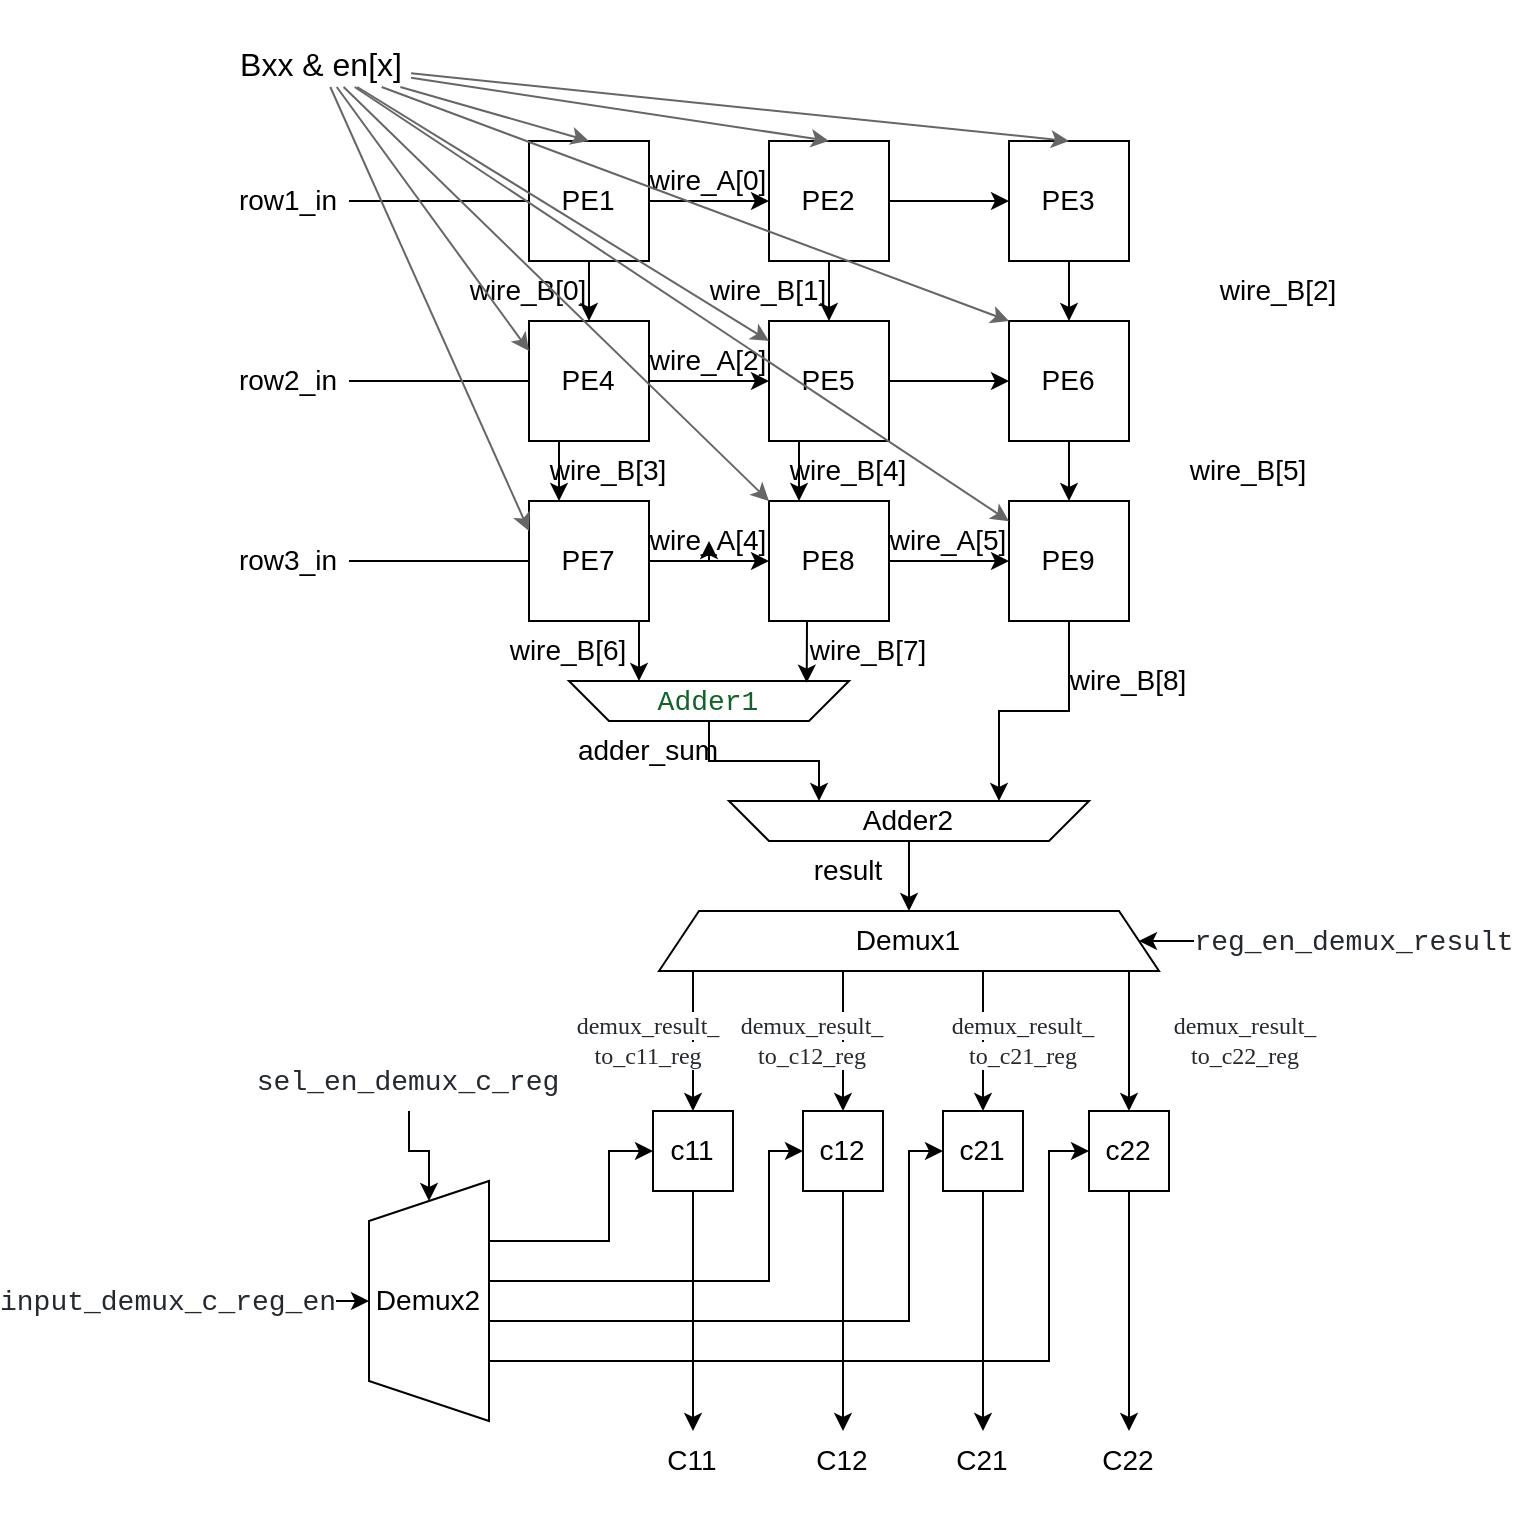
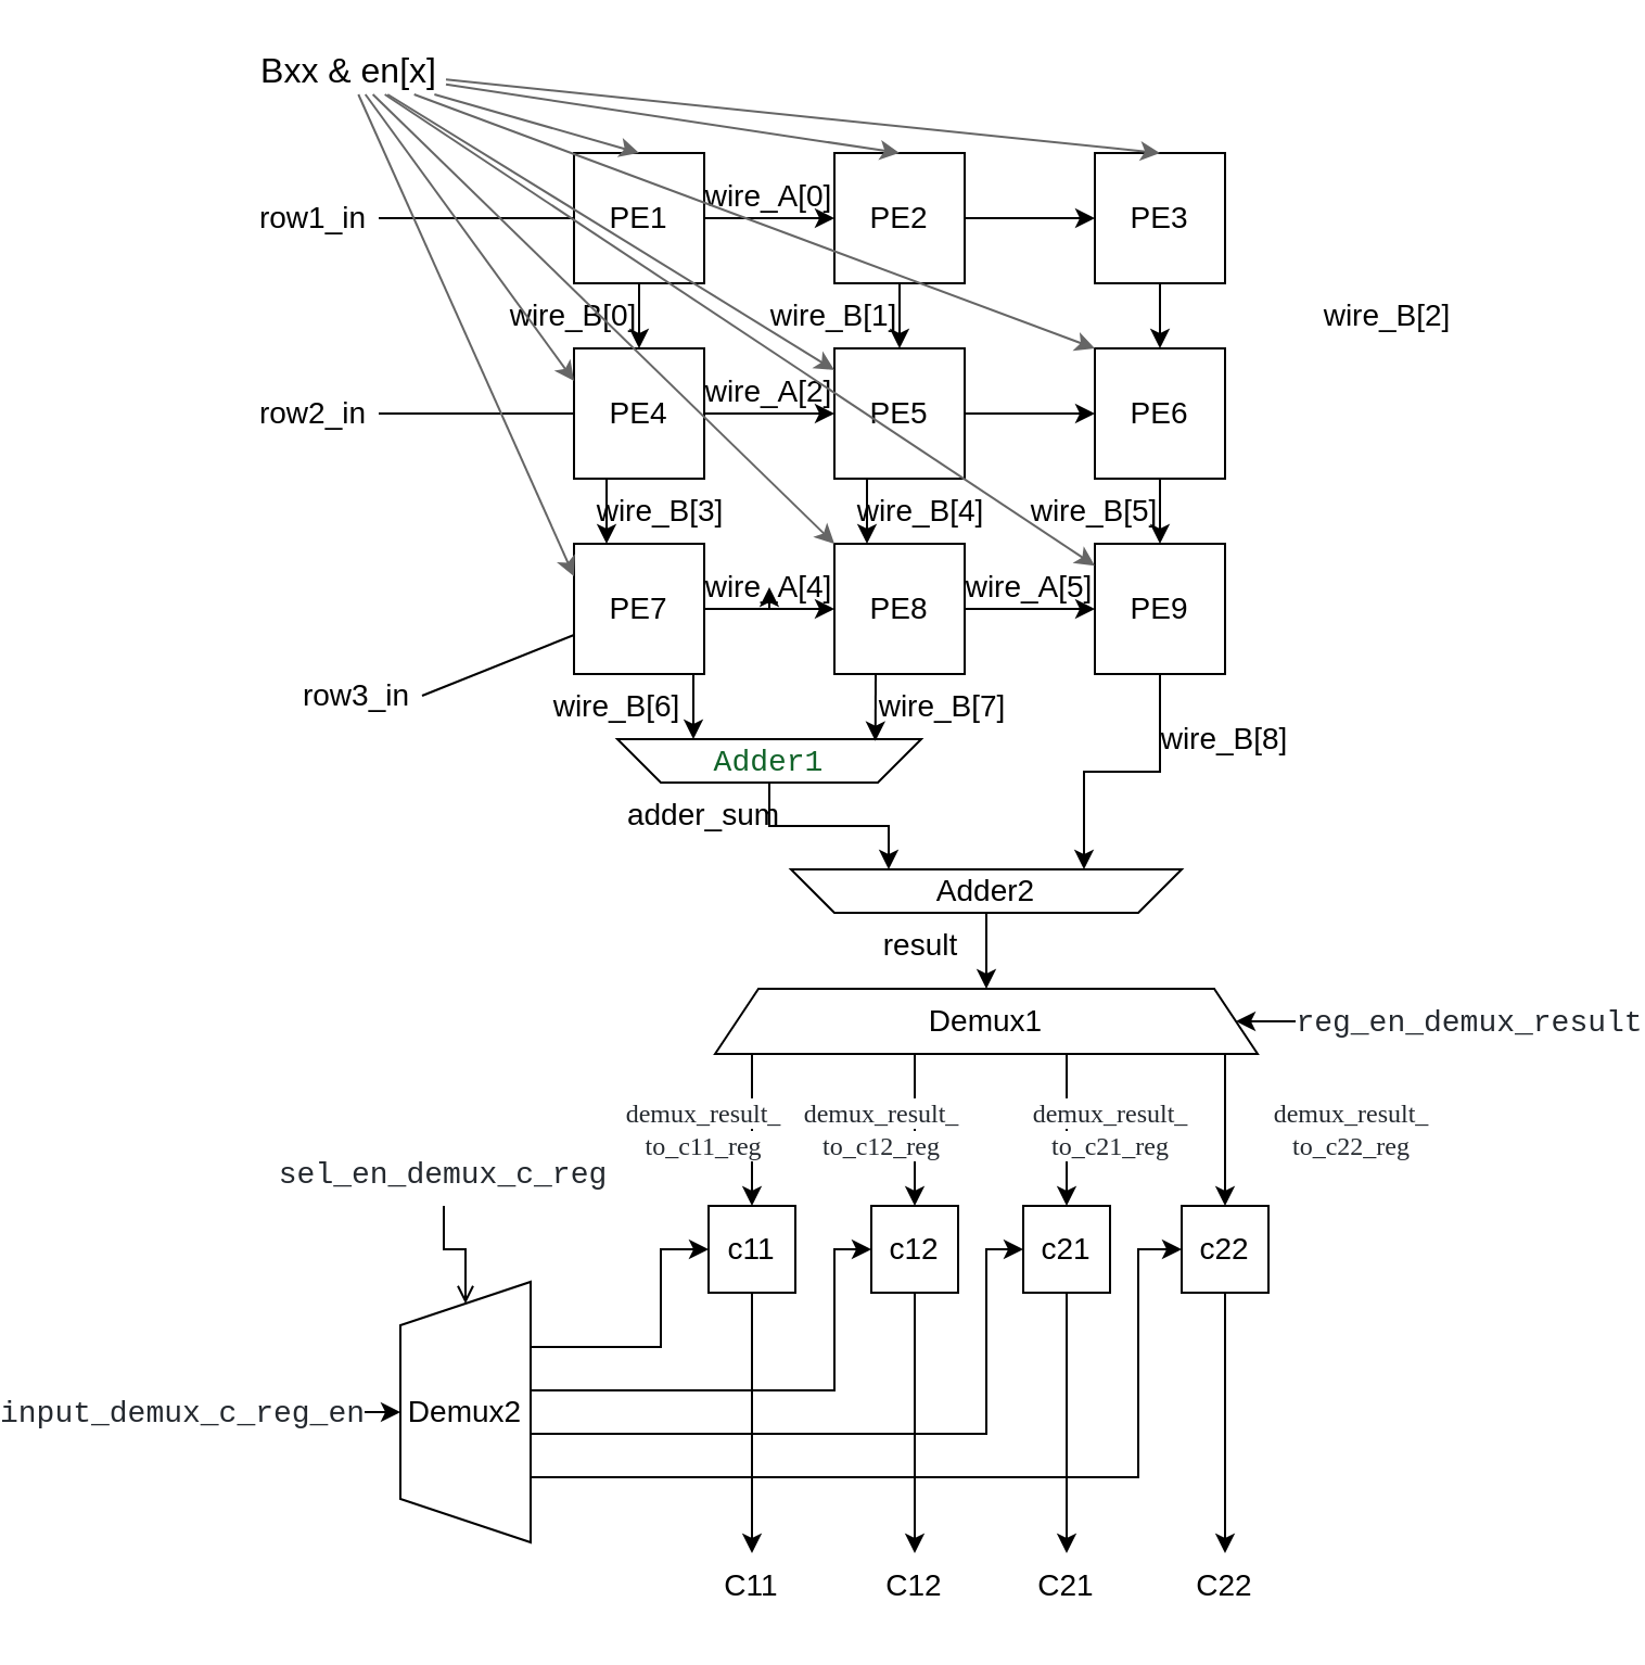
- <mxCell id="81" value="&lt;font style=&quot;font-size: 14px;&quot;&gt;wire_B[5]&lt;/font&gt;" style="text;html=1;strokeColor=none;fillColor=none;align=center;verticalAlign=middle;whiteSpace=wrap;rounded=0;fontSize=14;" parent="1" vertex="1"><mxGeometry x="560" y="220" width="60" height="30" as="geometry" /></mxCell>
+ <mxCell id="81" value="&lt;font style=&quot;font-size: 14px;&quot;&gt;wire_B[5]&lt;/font&gt;" style="text;html=1;strokeColor=none;fillColor=none;align=center;verticalAlign=middle;whiteSpace=wrap;rounded=0;fontSize=14;" parent="1" vertex="1"><mxGeometry x="440" y="220" width="60" height="30" as="geometry" /></mxCell>
- <mxCell id="46" value="row3_in" style="text;html=1;strokeColor=none;fillColor=none;align=center;verticalAlign=middle;whiteSpace=wrap;rounded=0;fontSize=14;" parent="1" vertex="1"><mxGeometry x="80" y="265" width="60" height="30" as="geometry" /></mxCell>
+ <mxCell id="46" value="row3_in" style="text;html=1;strokeColor=none;fillColor=none;align=center;verticalAlign=middle;whiteSpace=wrap;rounded=0;fontSize=14;" parent="1" vertex="1"><mxGeometry x="100" y="305" width="60" height="30" as="geometry" /></mxCell>
- <mxCell id="55" style="edgeStyle=orthogonalEdgeStyle;rounded=0;orthogonalLoop=1;jettySize=auto;html=1;entryX=1;entryY=0.5;entryDx=0;entryDy=0;fontSize=14;" edge="1" parent="1" source="56" target="6"><mxGeometry relative="1" as="geometry" /></mxCell>
+ <mxCell id="55" style="edgeStyle=orthogonalEdgeStyle;rounded=0;orthogonalLoop=1;jettySize=auto;html=1;entryX=1;entryY=0.5;entryDx=0;entryDy=0;fontSize=14;endArrow=open;" edge="1" parent="1" source="56" target="6"><mxGeometry relative="1" as="geometry" /></mxCell>
